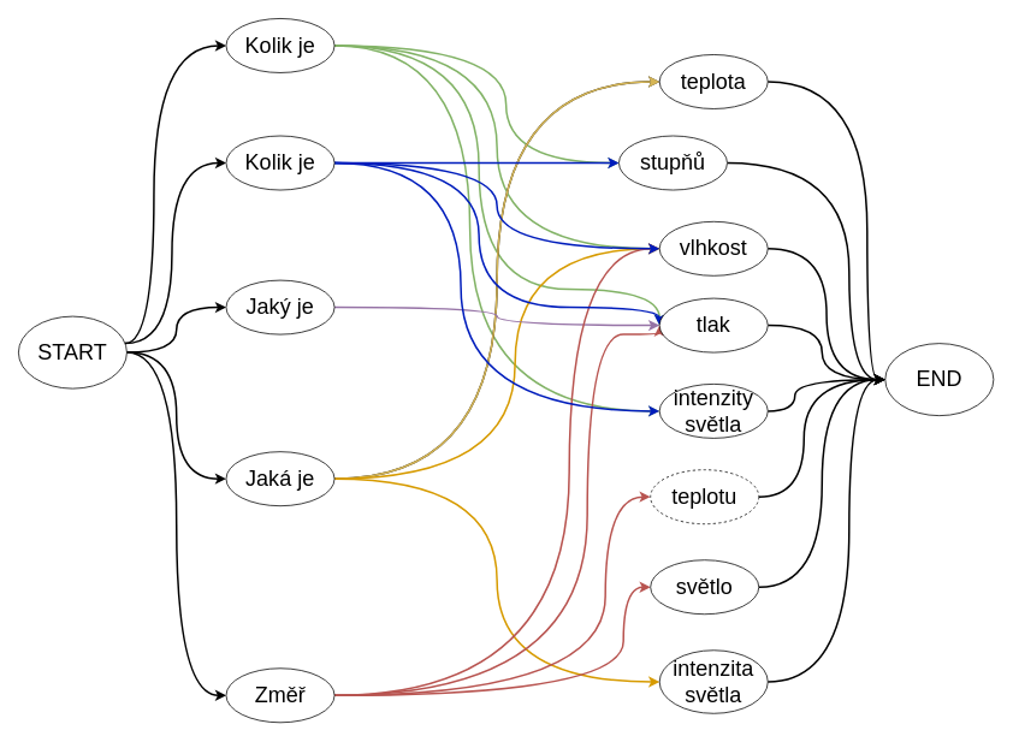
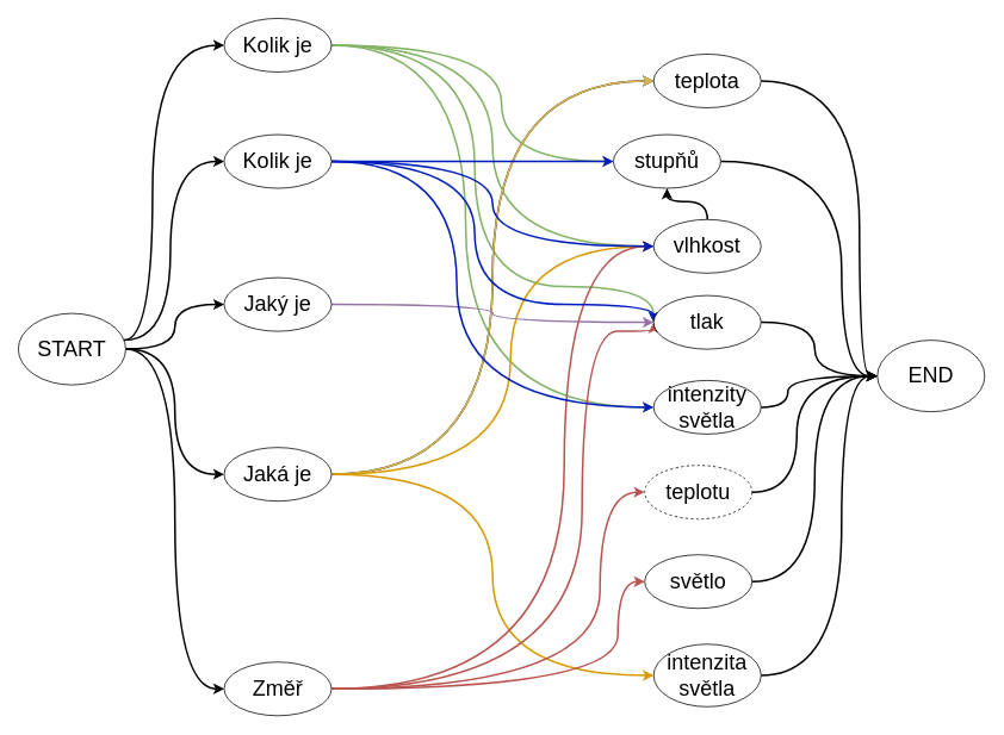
- <mxCell id="36" style="edgeStyle=orthogonalEdgeStyle;curved=1;rounded=0;orthogonalLoop=1;jettySize=auto;html=1;entryX=0;entryY=0.5;entryDx=0;entryDy=0;strokeWidth=2;fontSize=24;" parent="1" source="37" target="46" edge="1"><mxGeometry relative="1" as="geometry" /></mxCell>
+ <mxCell id="36" style="edgeStyle=orthogonalEdgeStyle;curved=1;rounded=0;orthogonalLoop=1;jettySize=auto;html=1;strokeWidth=2;fontSize=24;" parent="1" source="37" target="45" edge="1"><mxGeometry relative="1" as="geometry" /></mxCell>
